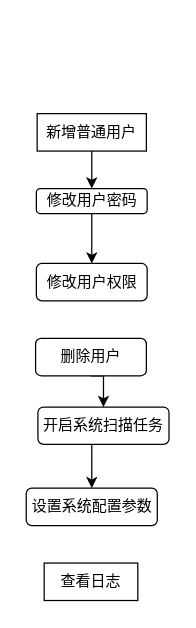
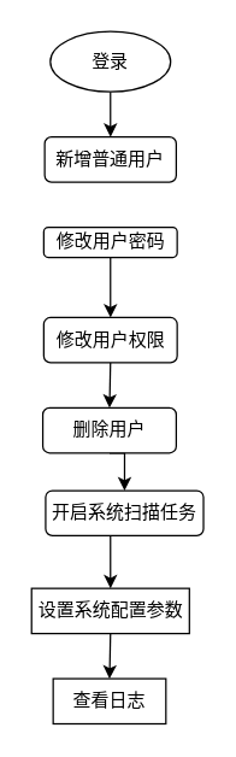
+ <mxCell id="3" value="登录" style="ellipse;whiteSpace=wrap;html=1;" parent="1" vertex="1"><mxGeometry x="33" y="20" width="80" height="40" as="geometry" /></mxCell>
+ <mxCell id="2" style="edgeStyle=orthogonalEdgeStyle;rounded=0;orthogonalLoop=1;jettySize=auto;html=1;exitX=0.5;exitY=1;exitDx=0;exitDy=0;entryX=0.5;entryY=0;entryDx=0;entryDy=0;" parent="1" source="3" target="5" edge="1"><mxGeometry relative="1" as="geometry" /></mxCell>
- <mxCell id="5" value="新增普通用户" style="whiteSpace=wrap;html=1;rounded=0;" parent="1" vertex="1"><mxGeometry x="29.25" y="90" width="87.5" height="30" as="geometry" /></mxCell>
+ <mxCell id="5" value="新增普通用户" style="rounded=1;whiteSpace=wrap;html=1;" parent="1" vertex="1"><mxGeometry x="29.25" y="90" width="87.5" height="30" as="geometry" /></mxCell>
- <mxCell id="4" style="edgeStyle=orthogonalEdgeStyle;rounded=0;orthogonalLoop=1;jettySize=auto;html=1;exitX=0.5;exitY=1;exitDx=0;exitDy=0;entryX=0.5;entryY=0;entryDx=0;entryDy=0;" parent="1" source="5" target="7" edge="1"><mxGeometry relative="1" as="geometry" /></mxCell>
+ <mxCell id="9" style="edgeStyle=orthogonalEdgeStyle;rounded=0;orthogonalLoop=1;jettySize=auto;html=1;exitX=0.5;exitY=1;exitDx=0;exitDy=0;entryX=0.5;entryY=0;entryDx=0;entryDy=0;" edge="1" parent="1" source="10" target="12"><mxGeometry relative="1" as="geometry" /></mxCell>
- <mxCell id="16" value="设置系统配置参数" style="rounded=1;whiteSpace=wrap;html=1;" vertex="1" parent="1"><mxGeometry x="20.51" y="390" width="105" height="30" as="geometry" /></mxCell>
+ <mxCell id="16" value="设置系统配置参数" style="whiteSpace=wrap;html=1;rounded=0;" vertex="1" parent="1"><mxGeometry x="20.51" y="390" width="105" height="30" as="geometry" /></mxCell>
+ <mxCell id="15" style="edgeStyle=orthogonalEdgeStyle;rounded=0;orthogonalLoop=1;jettySize=auto;html=1;exitX=0.5;exitY=1;exitDx=0;exitDy=0;entryX=0.5;entryY=0;entryDx=0;entryDy=0;" edge="1" parent="1" source="16" target="8"><mxGeometry relative="1" as="geometry" /></mxCell>
